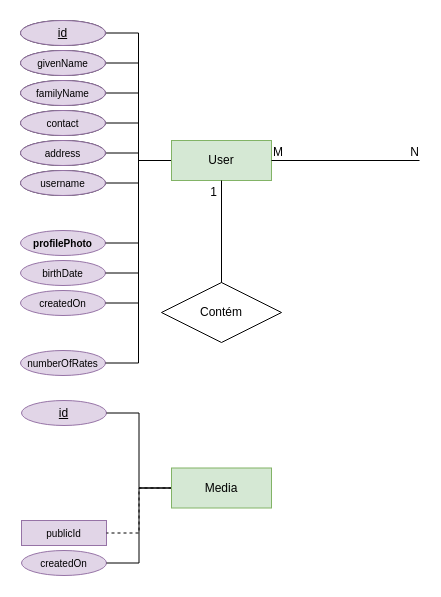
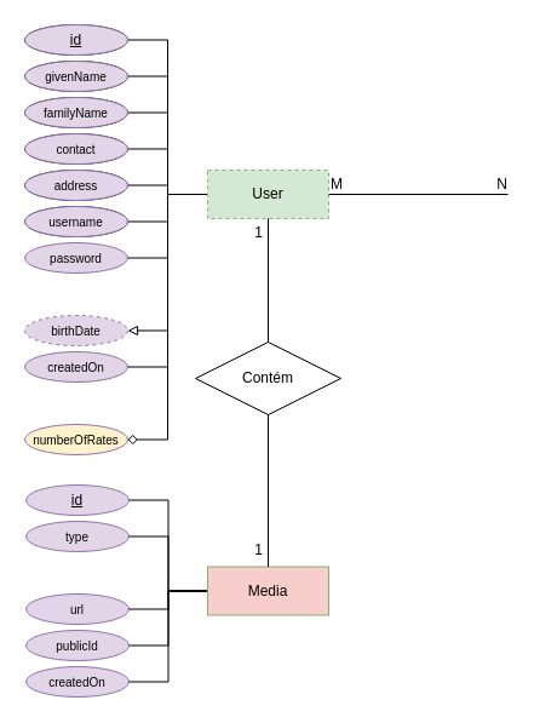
- <mxCell id="25" value="User" style="whiteSpace=wrap;html=1;align=center;fillColor=#d5e8d4;strokeColor=#82b366;" parent="1" vertex="1"><mxGeometry x="171" y="140" width="100" height="40" as="geometry" /></mxCell>
+ <mxCell id="25" value="User" style="whiteSpace=wrap;html=1;align=center;fillColor=#d5e8d4;strokeColor=#82b366;dashed=1;" parent="1" vertex="1"><mxGeometry x="171" y="140" width="100" height="40" as="geometry" /></mxCell>
+ <mxCell id="7" value="&lt;font style=&quot;font-size: 10px&quot;&gt;password&lt;/font&gt;" style="ellipse;whiteSpace=wrap;html=1;align=center;fillColor=#e1d5e7;strokeColor=#9673a6;" parent="1" vertex="1"><mxGeometry x="20" y="200" width="85" height="25" as="geometry" /></mxCell>
+ <mxCell id="19" style="edgeStyle=orthogonalEdgeStyle;rounded=0;orthogonalLoop=1;jettySize=auto;html=1;exitX=0;exitY=0.5;exitDx=0;exitDy=0;entryX=1;entryY=0.5;entryDx=0;entryDy=0;endArrow=none;endFill=0;" edge="1" parent="1" source="25" target="7"><mxGeometry relative="1" as="geometry" /></mxCell>
- <mxCell id="8" value="&lt;font style=&quot;font-size: 10px&quot;&gt;profilePhoto&lt;/font&gt;" style="ellipse;whiteSpace=wrap;html=1;align=center;fontStyle=1;fillColor=#e1d5e7;strokeColor=#9673a6;" parent="1" vertex="1"><mxGeometry x="20" y="230" width="85" height="25" as="geometry" /></mxCell>
- <mxCell id="20" style="edgeStyle=orthogonalEdgeStyle;rounded=0;orthogonalLoop=1;jettySize=auto;html=1;exitX=0;exitY=0.5;exitDx=0;exitDy=0;entryX=1;entryY=0.5;entryDx=0;entryDy=0;endArrow=none;endFill=0;" edge="1" parent="1" source="25" target="8"><mxGeometry relative="1" as="geometry" /></mxCell>
- <mxCell id="9" value="&lt;font style=&quot;font-size: 10px&quot;&gt;birthDate&lt;/font&gt;" style="ellipse;whiteSpace=wrap;html=1;align=center;fillColor=#e1d5e7;strokeColor=#9673a6;" parent="1" vertex="1"><mxGeometry x="20" y="260" width="85" height="25" as="geometry" /></mxCell>
+ <mxCell id="9" value="&lt;font style=&quot;font-size: 10px&quot;&gt;birthDate&lt;/font&gt;" style="ellipse;whiteSpace=wrap;html=1;align=center;fillColor=#e1d5e7;strokeColor=#9673a6;dashed=1;" parent="1" vertex="1"><mxGeometry x="20" y="260" width="85" height="25" as="geometry" /></mxCell>
- <mxCell id="21" style="edgeStyle=orthogonalEdgeStyle;rounded=0;orthogonalLoop=1;jettySize=auto;html=1;exitX=0;exitY=0.5;exitDx=0;exitDy=0;entryX=1;entryY=0.5;entryDx=0;entryDy=0;endArrow=none;endFill=0;" edge="1" parent="1" source="25" target="9"><mxGeometry relative="1" as="geometry" /></mxCell>
+ <mxCell id="21" style="edgeStyle=orthogonalEdgeStyle;rounded=0;orthogonalLoop=1;jettySize=auto;html=1;exitX=0;exitY=0.5;exitDx=0;exitDy=0;entryX=1;entryY=0.5;entryDx=0;entryDy=0;endArrow=block;endFill=0;" edge="1" parent="1" source="25" target="9"><mxGeometry relative="1" as="geometry" /></mxCell>
- <mxCell id="11" value="&lt;font style=&quot;font-size: 10px&quot;&gt;numberOfRates&lt;/font&gt;" style="ellipse;whiteSpace=wrap;html=1;align=center;fillColor=#e1d5e7;strokeColor=#9673a6;" parent="1" vertex="1"><mxGeometry x="20" y="350" width="85" height="25" as="geometry" /></mxCell>
+ <mxCell id="11" value="&lt;font style=&quot;font-size: 10px&quot;&gt;numberOfRates&lt;/font&gt;" style="ellipse;whiteSpace=wrap;html=1;align=center;fillColor=#fff2cc;strokeColor=#9673a6;" parent="1" vertex="1"><mxGeometry x="20" y="350" width="85" height="25" as="geometry" /></mxCell>
- <mxCell id="23" style="edgeStyle=orthogonalEdgeStyle;rounded=0;orthogonalLoop=1;jettySize=auto;html=1;exitX=0;exitY=0.5;exitDx=0;exitDy=0;entryX=1;entryY=0.5;entryDx=0;entryDy=0;endArrow=none;endFill=0;" edge="1" parent="1" source="25" target="11"><mxGeometry relative="1" as="geometry" /></mxCell>
+ <mxCell id="23" style="edgeStyle=orthogonalEdgeStyle;rounded=0;orthogonalLoop=1;jettySize=auto;html=1;exitX=0;exitY=0.5;exitDx=0;exitDy=0;entryX=1;entryY=0.5;entryDx=0;entryDy=0;endArrow=diamond;endFill=0;" edge="1" parent="1" source="25" target="11"><mxGeometry relative="1" as="geometry" /></mxCell>
+ <mxCell id="46" value="" style="endArrow=none;html=1;rounded=0;entryX=0.5;entryY=0;entryDx=0;entryDy=0;exitX=0.5;exitY=1;exitDx=0;exitDy=0;" edge="1" parent="1" source="43" target="36"><mxGeometry relative="1" as="geometry"><mxPoint x="233" y="327" as="sourcePoint" /><mxPoint x="233" y="225" as="targetPoint" /></mxGeometry></mxCell>
+ <mxCell id="47" value="1" style="resizable=0;html=1;align=right;verticalAlign=bottom;" connectable="0" vertex="1" parent="46"><mxGeometry x="1" relative="1" as="geometry"><mxPoint x="-4" y="-6" as="offset" /></mxGeometry></mxCell>
+ <mxCell id="26" value="&lt;font style=&quot;font-size: 10px&quot;&gt;type&lt;/font&gt;" style="ellipse;whiteSpace=wrap;html=1;align=center;fillColor=#e1d5e7;strokeColor=#9673a6;" vertex="1" parent="1"><mxGeometry x="21" y="430" width="85" height="25" as="geometry" /></mxCell>
+ <mxCell id="32" style="edgeStyle=orthogonalEdgeStyle;rounded=0;orthogonalLoop=1;jettySize=auto;html=1;exitX=0;exitY=0.5;exitDx=0;exitDy=0;entryX=1;entryY=0.5;entryDx=0;entryDy=0;endArrow=none;endFill=0;" edge="1" parent="1" source="36" target="26"><mxGeometry relative="1" as="geometry" /></mxCell>
- <mxCell id="36" value="Media" style="whiteSpace=wrap;html=1;align=center;fillColor=#d5e8d4;strokeColor=#82b366;" vertex="1" parent="1"><mxGeometry x="171" y="467.5" width="100" height="40" as="geometry" /></mxCell>
+ <mxCell id="36" value="Media" style="whiteSpace=wrap;html=1;align=center;fillColor=#f8cecc;strokeColor=#82b366;" vertex="1" parent="1"><mxGeometry x="171" y="467.5" width="100" height="40" as="geometry" /></mxCell>
+ <mxCell id="27" value="&lt;font style=&quot;font-size: 10px&quot;&gt;url&lt;/font&gt;" style="ellipse;whiteSpace=wrap;html=1;align=center;fillColor=#e1d5e7;strokeColor=#9673a6;" vertex="1" parent="1"><mxGeometry x="21" y="490" width="85" height="25" as="geometry" /></mxCell>
+ <mxCell id="33" style="edgeStyle=orthogonalEdgeStyle;rounded=0;orthogonalLoop=1;jettySize=auto;html=1;exitX=0;exitY=0.5;exitDx=0;exitDy=0;entryX=1;entryY=0.5;entryDx=0;entryDy=0;endArrow=none;endFill=0;" edge="1" parent="1" source="36" target="27"><mxGeometry relative="1" as="geometry" /></mxCell>
- <mxCell id="28" value="&lt;font style=&quot;font-size: 10px&quot;&gt;publicId&lt;/font&gt;" style="whiteSpace=wrap;html=1;align=center;fillColor=#e1d5e7;strokeColor=#9673a6;rounded=0;" vertex="1" parent="1"><mxGeometry x="21" y="520" width="85" height="25" as="geometry" /></mxCell>
+ <mxCell id="28" value="&lt;font style=&quot;font-size: 10px&quot;&gt;publicId&lt;/font&gt;" style="ellipse;whiteSpace=wrap;html=1;align=center;fillColor=#e1d5e7;strokeColor=#9673a6;" vertex="1" parent="1"><mxGeometry x="21" y="520" width="85" height="25" as="geometry" /></mxCell>
- <mxCell id="34" style="edgeStyle=orthogonalEdgeStyle;rounded=0;orthogonalLoop=1;jettySize=auto;html=1;exitX=0;exitY=0.5;exitDx=0;exitDy=0;entryX=1;entryY=0.5;entryDx=0;entryDy=0;endArrow=none;endFill=0;dashed=1;" edge="1" parent="1" source="36" target="28"><mxGeometry relative="1" as="geometry" /></mxCell>
+ <mxCell id="34" style="edgeStyle=orthogonalEdgeStyle;rounded=0;orthogonalLoop=1;jettySize=auto;html=1;exitX=0;exitY=0.5;exitDx=0;exitDy=0;entryX=1;entryY=0.5;entryDx=0;entryDy=0;endArrow=none;endFill=0;" edge="1" parent="1" source="36" target="28"><mxGeometry relative="1" as="geometry" /></mxCell>
